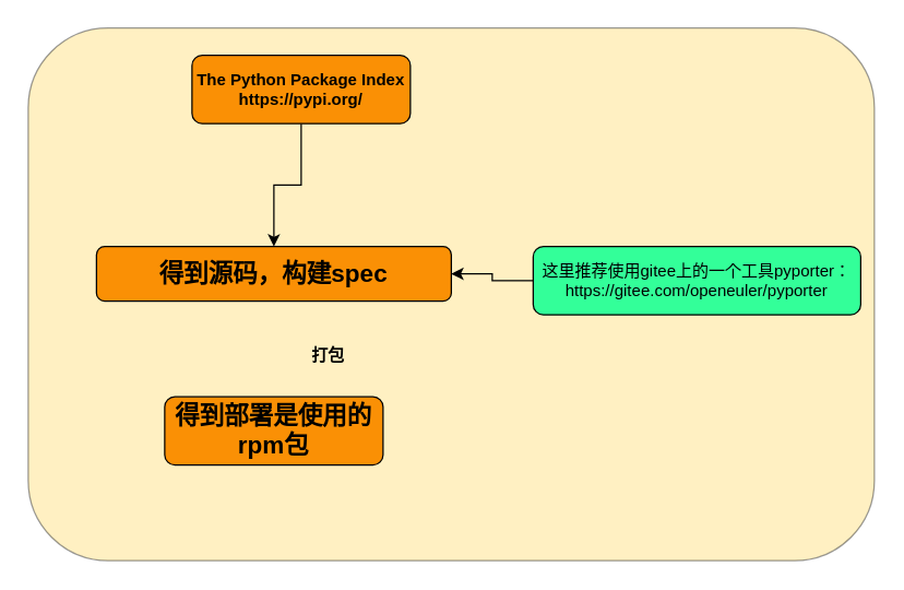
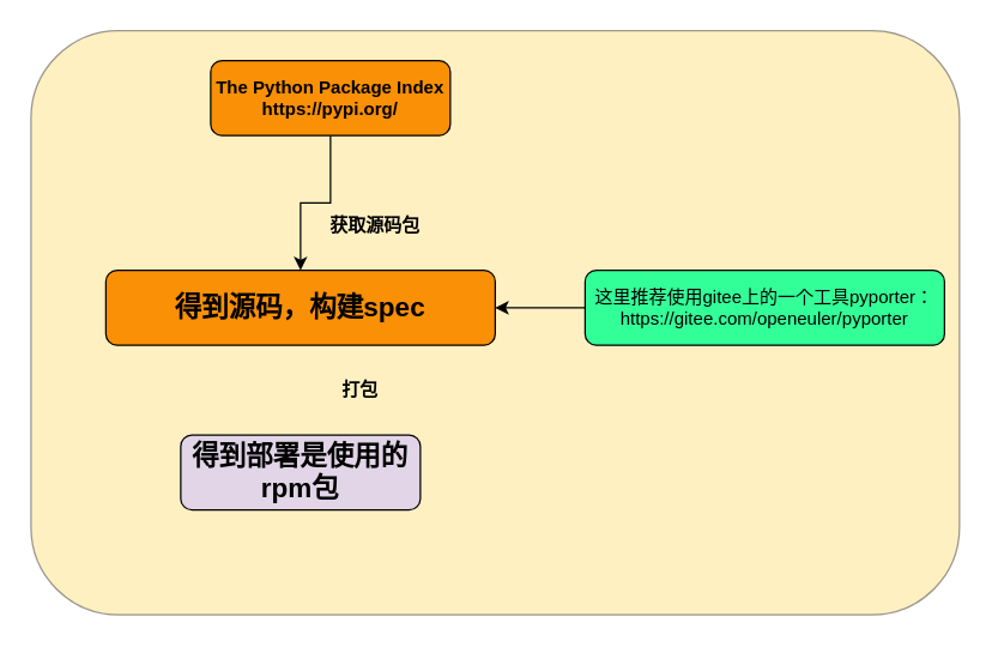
+ <mxCell id="9" value="&lt;b&gt;获取源码包&lt;/b&gt;" style="text;html=1;strokeColor=none;fillColor=none;align=center;verticalAlign=middle;whiteSpace=wrap;rounded=0;" vertex="1" parent="1"><mxGeometry x="210" y="140" width="80" height="20" as="geometry" /></mxCell>
- <mxCell id="5" value="&lt;b&gt;&lt;font style=&quot;font-size: 18px&quot;&gt;得到源码，构建spec&lt;/font&gt;&lt;/b&gt;" style="rounded=1;whiteSpace=wrap;html=1;fillColor=#FA9005;" vertex="1" parent="1"><mxGeometry x="70" y="180" width="260" height="40" as="geometry" /></mxCell>
+ <mxCell id="5" value="&lt;b&gt;&lt;font style=&quot;font-size: 18px&quot;&gt;得到源码，构建spec&lt;/font&gt;&lt;/b&gt;" style="rounded=1;whiteSpace=wrap;html=1;fillColor=#FA9005;" vertex="1" parent="1"><mxGeometry x="70" y="180" width="260" height="50" as="geometry" /></mxCell>
- <mxCell id="6" value="&lt;b&gt;&lt;font style=&quot;font-size: 18px&quot;&gt;得到部署是使用的rpm包&lt;/font&gt;&lt;/b&gt;" style="rounded=1;whiteSpace=wrap;html=1;fillColor=#FA9005;" vertex="1" parent="1"><mxGeometry x="120" y="290" width="160" height="50" as="geometry" /></mxCell>
+ <mxCell id="6" value="&lt;b&gt;&lt;font style=&quot;font-size: 18px&quot;&gt;得到部署是使用的rpm包&lt;/font&gt;&lt;/b&gt;" style="rounded=1;whiteSpace=wrap;html=1;fillColor=#e1d5e7;" vertex="1" parent="1"><mxGeometry x="120" y="290" width="160" height="50" as="geometry" /></mxCell>
